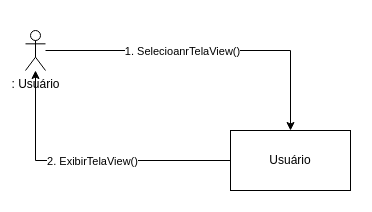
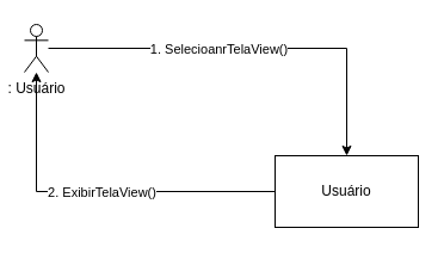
- <mxCell id="4" value="&lt;div&gt;: Usuário&lt;/div&gt;" style="shape=umlActor;verticalLabelPosition=bottom;verticalAlign=top;html=1;outlineConnect=0;" vertex="1" parent="1"><mxGeometry x="25" y="30" width="20" height="40" as="geometry" /></mxCell>
+ <mxCell id="4" value="&lt;div&gt;: Usuário&lt;/div&gt;" style="shape=umlActor;verticalLabelPosition=bottom;verticalAlign=top;html=1;outlineConnect=0;" vertex="1" parent="1"><mxGeometry x="20" y="20" width="20" height="40" as="geometry" /></mxCell>
